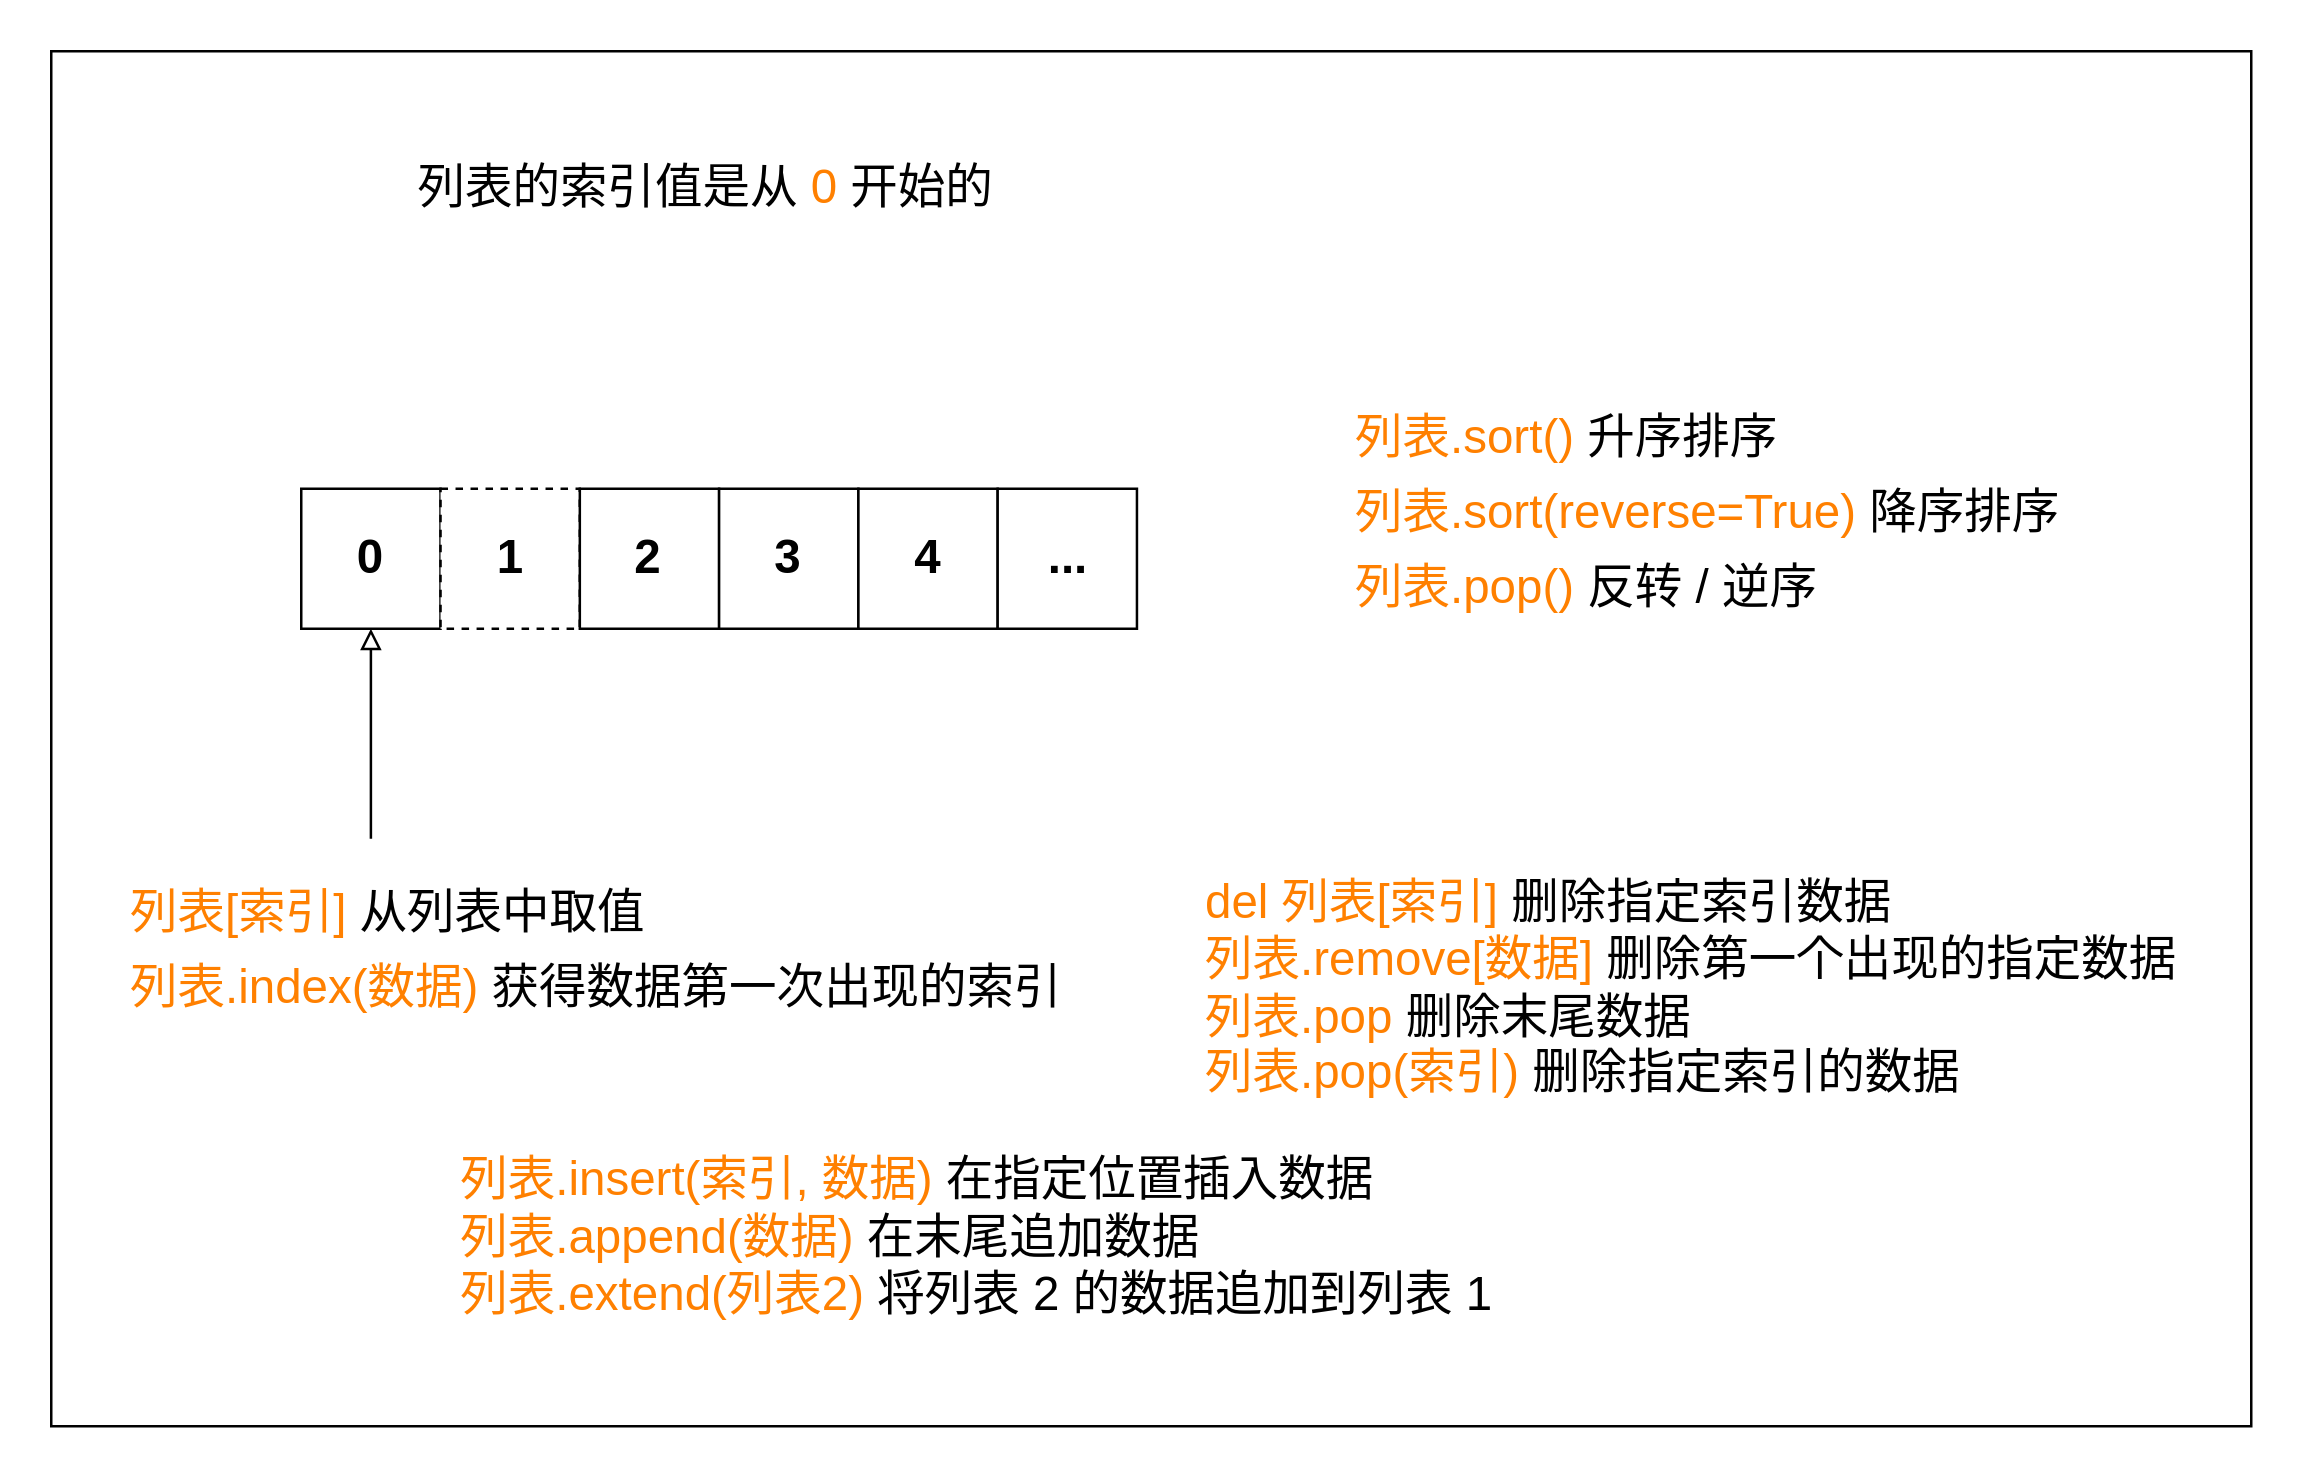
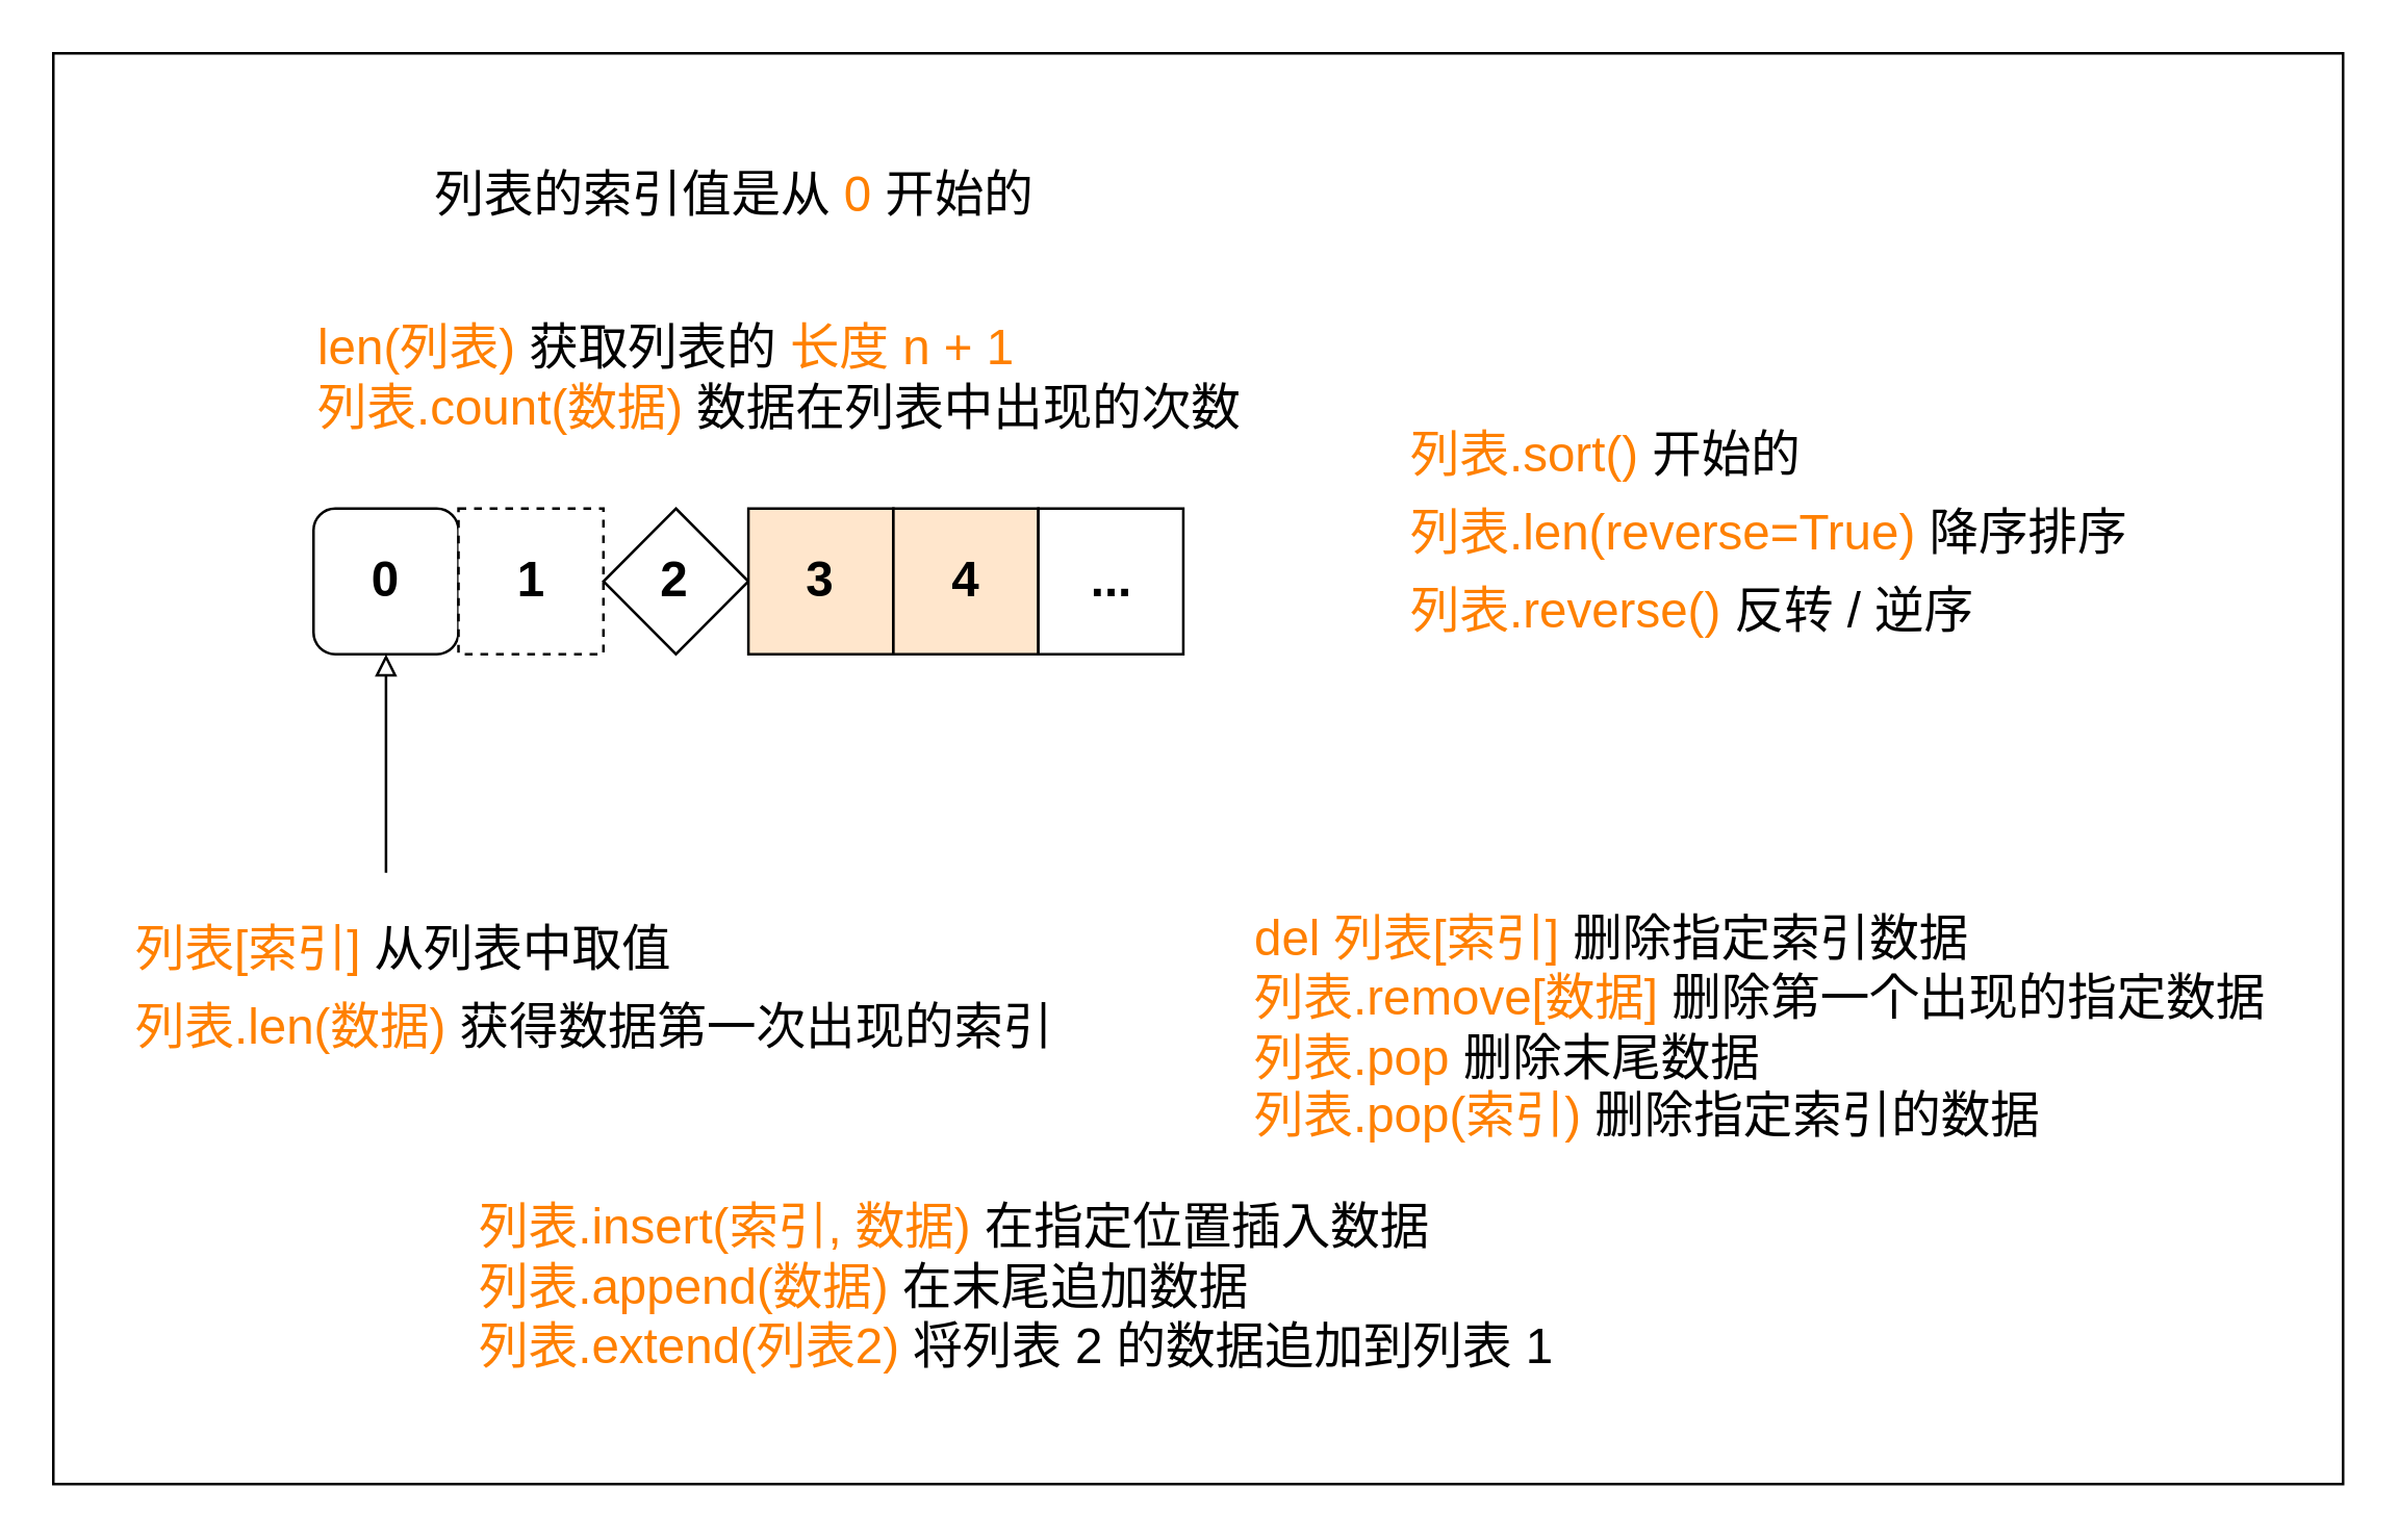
+ <mxCell id="4" value="len(列表) &lt;font color=&quot;#000000&quot;&gt;获取列表的 &lt;/font&gt;长度 n + 1&lt;br&gt;&lt;div style=&quot;&quot;&gt;&lt;span style=&quot;background-color: initial;&quot;&gt;列表.count(数据) &lt;font color=&quot;#000000&quot;&gt;数据在列表中出现的次数&lt;/font&gt;&lt;/span&gt;&lt;/div&gt;" style="text;html=1;align=left;verticalAlign=middle;resizable=0;points=[];autosize=1;strokeColor=none;fillColor=none;fontSize=19;fontColor=#FF8000;" vertex="1" parent="1"><mxGeometry x="120" y="115" width="380" height="60" as="geometry" /></mxCell>
- <mxCell id="16" value="&lt;font color=&quot;#ff8000&quot;&gt;列表.sort() &lt;/font&gt;升序排序" style="text;html=1;align=left;verticalAlign=middle;resizable=0;points=[];autosize=1;strokeColor=none;fillColor=none;fontSize=19;fontColor=#000000;" vertex="1" parent="15"><mxGeometry width="190" height="40" as="geometry" /></mxCell>
+ <mxCell id="16" value="&lt;font color=&quot;#ff8000&quot;&gt;列表.sort() &lt;/font&gt;开始的" style="text;html=1;align=left;verticalAlign=middle;resizable=0;points=[];autosize=1;strokeColor=none;fillColor=none;fontSize=19;fontColor=#000000;" vertex="1" parent="15"><mxGeometry width="190" height="40" as="geometry" /></mxCell>
- <mxCell id="17" value="&lt;font color=&quot;#ff8000&quot;&gt;列表.sort(reverse=True) &lt;/font&gt;降序排序" style="text;html=1;align=left;verticalAlign=middle;resizable=0;points=[];autosize=1;strokeColor=none;fillColor=none;fontSize=19;fontColor=#000000;" vertex="1" parent="15"><mxGeometry y="30" width="310" height="40" as="geometry" /></mxCell>
+ <mxCell id="17" value="&lt;font color=&quot;#ff8000&quot;&gt;列表.len(reverse=True) &lt;/font&gt;降序排序" style="text;html=1;align=left;verticalAlign=middle;resizable=0;points=[];autosize=1;strokeColor=none;fillColor=none;fontSize=19;fontColor=#000000;" vertex="1" parent="15"><mxGeometry y="30" width="310" height="40" as="geometry" /></mxCell>
- <mxCell id="7" value="0" style="rounded=0;whiteSpace=wrap;html=1;fontStyle=1;fontSize=19;" vertex="1" parent="6"><mxGeometry width="55.714" height="56" as="geometry" /></mxCell>
+ <mxCell id="7" value="0" style="whiteSpace=wrap;html=1;fontStyle=1;fontSize=19;rounded=1;" vertex="1" parent="6"><mxGeometry width="55.714" height="56" as="geometry" /></mxCell>
- <mxCell id="9" value="2" style="rounded=0;whiteSpace=wrap;html=1;fontStyle=1;fontSize=19;" vertex="1" parent="6"><mxGeometry x="111.429" width="55.714" height="56" as="geometry" /></mxCell>
+ <mxCell id="9" value="2" style="rhombus;whiteSpace=wrap;html=1;fontStyle=1;fontSize=19;" vertex="1" parent="6"><mxGeometry x="111.429" width="55.714" height="56" as="geometry" /></mxCell>
- <mxCell id="10" value="3" style="rounded=0;whiteSpace=wrap;html=1;fontStyle=1;fontSize=19;" vertex="1" parent="6"><mxGeometry x="167.143" width="55.714" height="56" as="geometry" /></mxCell>
+ <mxCell id="10" value="3" style="rounded=0;whiteSpace=wrap;html=1;fontStyle=1;fontSize=19;fillColor=#ffe6cc;" vertex="1" parent="6"><mxGeometry x="167.143" width="55.714" height="56" as="geometry" /></mxCell>
- <mxCell id="11" value="4" style="rounded=0;whiteSpace=wrap;html=1;fontStyle=1;fontSize=19;" vertex="1" parent="6"><mxGeometry x="222.857" width="55.714" height="56" as="geometry" /></mxCell>
+ <mxCell id="11" value="4" style="rounded=0;whiteSpace=wrap;html=1;fontStyle=1;fontSize=19;fillColor=#ffe6cc;" vertex="1" parent="6"><mxGeometry x="222.857" width="55.714" height="56" as="geometry" /></mxCell>
- <mxCell id="18" value="&lt;font color=&quot;#ff8000&quot;&gt;列表.pop() &lt;/font&gt;反转 / 逆序" style="text;html=1;align=left;verticalAlign=middle;resizable=0;points=[];autosize=1;strokeColor=none;fillColor=none;fontSize=19;fontColor=#000000;" vertex="1" parent="15"><mxGeometry y="60" width="240" height="40" as="geometry" /></mxCell>
+ <mxCell id="18" value="&lt;font color=&quot;#ff8000&quot;&gt;列表.reverse() &lt;/font&gt;反转 / 逆序" style="text;html=1;align=left;verticalAlign=middle;resizable=0;points=[];autosize=1;strokeColor=none;fillColor=none;fontSize=19;fontColor=#000000;" vertex="1" parent="15"><mxGeometry y="60" width="240" height="40" as="geometry" /></mxCell>
- <mxCell id="21" value="&lt;font color=&quot;#ff8000&quot;&gt;列表.index(数据)&lt;/font&gt;&amp;nbsp;获得数据第一次出现的索引" style="text;html=1;align=left;verticalAlign=middle;resizable=0;points=[];autosize=1;strokeColor=none;fillColor=none;fontSize=19;fontColor=#000000;" vertex="1" parent="19"><mxGeometry y="30" width="400" height="40" as="geometry" /></mxCell>
+ <mxCell id="21" value="&lt;font color=&quot;#ff8000&quot;&gt;列表.len(数据)&lt;/font&gt;&amp;nbsp;获得数据第一次出现的索引" style="text;html=1;align=left;verticalAlign=middle;resizable=0;points=[];autosize=1;strokeColor=none;fillColor=none;fontSize=19;fontColor=#000000;" vertex="1" parent="19"><mxGeometry y="30" width="400" height="40" as="geometry" /></mxCell>
